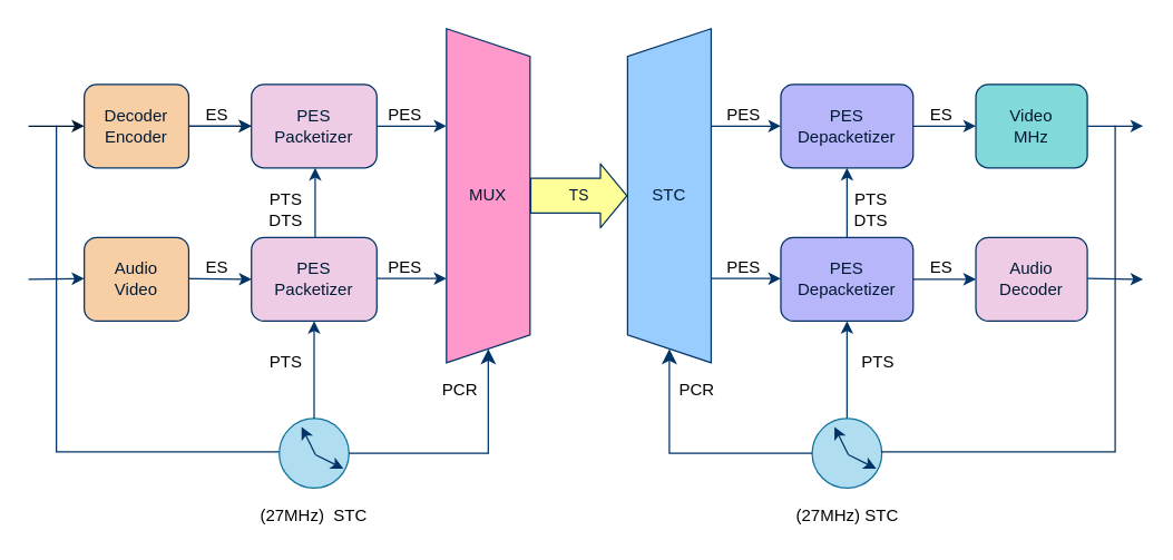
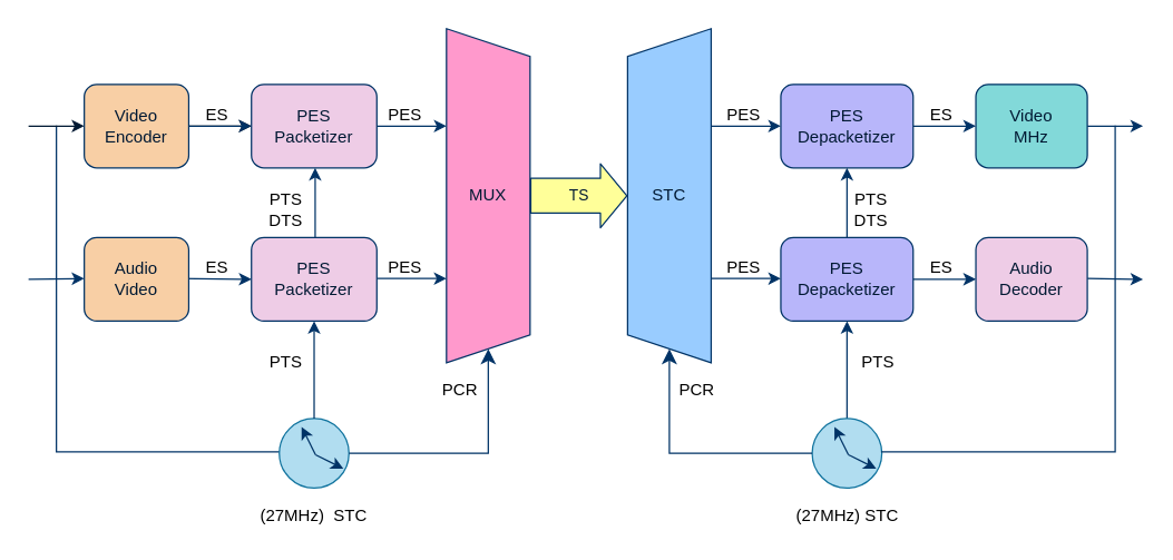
- <mxCell id="18" value="Decoder&lt;br&gt;Encoder" style="rounded=1;whiteSpace=wrap;html=1;fillColor=#F8CFA5;fontColor=#001933;labelBorderColor=none;strokeColor=#003366;" parent="1" vertex="1"><mxGeometry x="60" y="60" width="75" height="60" as="geometry" /></mxCell>
+ <mxCell id="18" value="Video&lt;br&gt;Encoder" style="rounded=1;whiteSpace=wrap;html=1;fillColor=#F8CFA5;fontColor=#001933;labelBorderColor=none;strokeColor=#003366;" parent="1" vertex="1"><mxGeometry x="60" y="60" width="75" height="60" as="geometry" /></mxCell>
